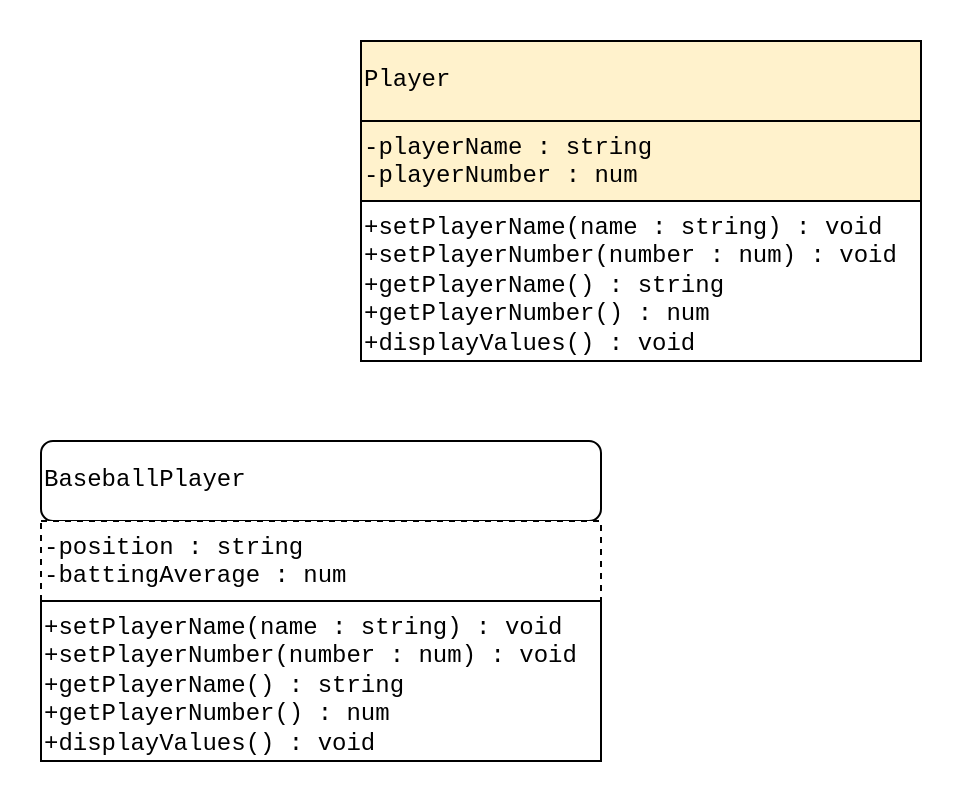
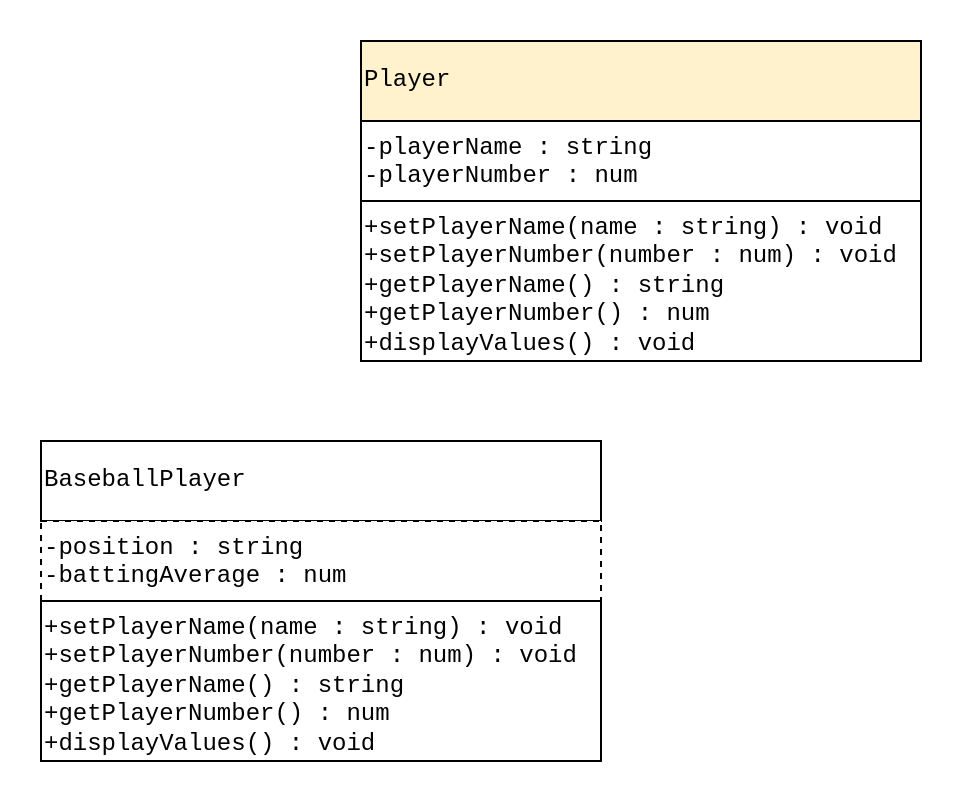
- <mxCell id="4" value="-playerName : string&lt;br&gt;-playerNumber : num" style="rounded=0;whiteSpace=wrap;html=1;fontFamily=Courier New;align=left;verticalAlign=top;fillColor=#fff2cc;" vertex="1" parent="2"><mxGeometry y="40" width="280" height="40" as="geometry" /></mxCell>
+ <mxCell id="4" value="-playerName : string&lt;br&gt;-playerNumber : num" style="rounded=0;whiteSpace=wrap;html=1;fontFamily=Courier New;align=left;verticalAlign=top;" vertex="1" parent="2"><mxGeometry y="40" width="280" height="40" as="geometry" /></mxCell>
- <mxCell id="7" value="BaseballPlayer" style="whiteSpace=wrap;html=1;fontFamily=Courier New;align=left;rounded=1;" vertex="1" parent="6"><mxGeometry width="280" height="40" as="geometry" /></mxCell>
+ <mxCell id="7" value="BaseballPlayer" style="rounded=0;whiteSpace=wrap;html=1;fontFamily=Courier New;align=left;" vertex="1" parent="6"><mxGeometry width="280" height="40" as="geometry" /></mxCell>
